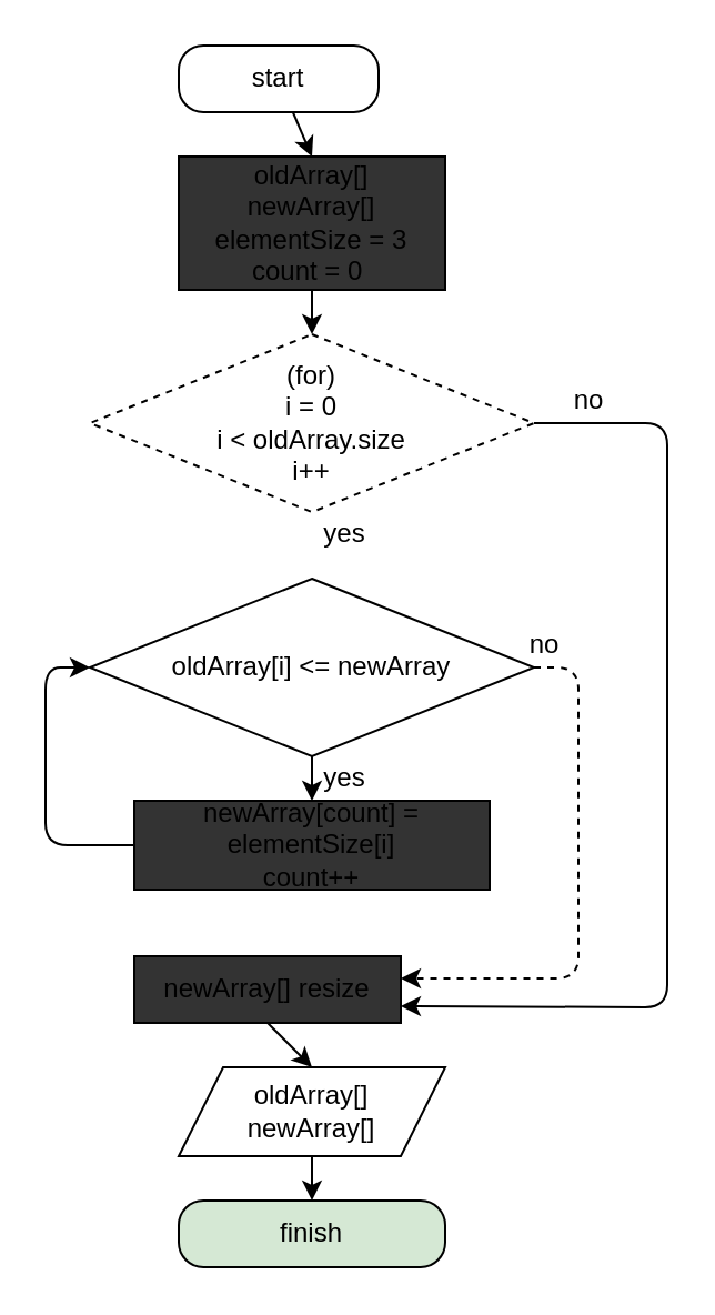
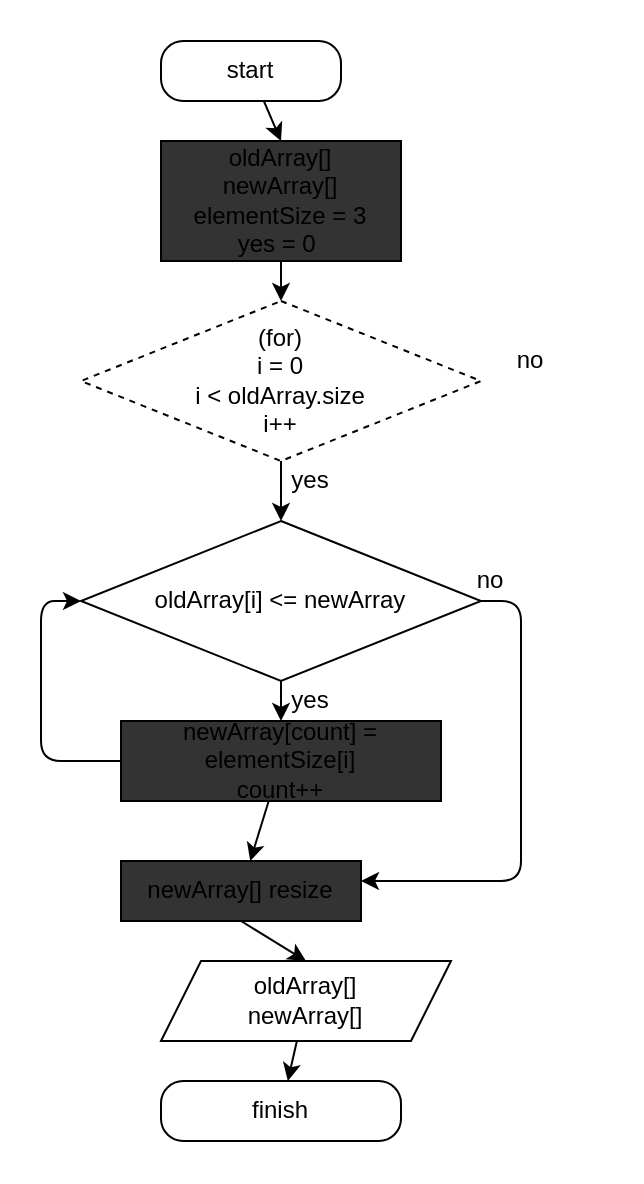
- <mxCell id="19" value="&lt;font style=&quot;font-size: 12px&quot;&gt;oldArray[]&lt;br&gt;newArray[]&lt;br&gt;elementSize = 3&lt;br&gt;count = 0&amp;nbsp;&lt;/font&gt;" style="rounded=0;whiteSpace=wrap;html=1;fontSize=10;fillColor=#333333;" vertex="1" parent="1"><mxGeometry x="80" y="70" width="120" height="60" as="geometry" /></mxCell>
+ <mxCell id="19" value="&lt;font style=&quot;font-size: 12px&quot;&gt;oldArray[]&lt;br&gt;newArray[]&lt;br&gt;elementSize = 3&lt;br&gt;yes = 0&amp;nbsp;&lt;/font&gt;" style="rounded=0;whiteSpace=wrap;html=1;fontSize=10;fillColor=#333333;" vertex="1" parent="1"><mxGeometry x="80" y="70" width="120" height="60" as="geometry" /></mxCell>
+ <mxCell id="5" value="" style="edgeStyle=none;html=1;fontSize=10;" edge="1" parent="1" source="7" target="13"><mxGeometry relative="1" as="geometry" /></mxCell>
- <mxCell id="6" style="edgeStyle=none;html=1;exitX=1;exitY=0.5;exitDx=0;exitDy=0;fontSize=10;entryX=1;entryY=0.75;entryDx=0;entryDy=0;" edge="1" parent="1" source="7" target="15"><mxGeometry relative="1" as="geometry"><mxPoint x="250" y="440" as="targetPoint" /><Array as="points"><mxPoint x="300" y="190" /><mxPoint x="300" y="453" /></Array></mxGeometry></mxCell>
- <mxCell id="12" style="edgeStyle=none;html=1;exitX=1;exitY=0.5;exitDx=0;exitDy=0;entryX=1;entryY=0.333;entryDx=0;entryDy=0;fontSize=12;entryPerimeter=0;dashed=1;" edge="1" parent="1" source="13" target="15"><mxGeometry relative="1" as="geometry"><Array as="points"><mxPoint x="260" y="300" /><mxPoint x="260" y="440" /></Array></mxGeometry></mxCell>
+ <mxCell id="12" style="edgeStyle=none;html=1;exitX=1;exitY=0.5;exitDx=0;exitDy=0;entryX=1;entryY=0.333;entryDx=0;entryDy=0;fontSize=12;entryPerimeter=0;" edge="1" parent="1" source="13" target="15"><mxGeometry relative="1" as="geometry"><Array as="points"><mxPoint x="260" y="300" /><mxPoint x="260" y="440" /></Array></mxGeometry></mxCell>
+ <mxCell id="16" value="" style="edgeStyle=none;html=1;fontSize=10;" edge="1" parent="1" source="18" target="15"><mxGeometry relative="1" as="geometry" /></mxCell>
- <mxCell id="9" value="&lt;font style=&quot;font-size: 12px&quot;&gt;oldArray[]&lt;br&gt;newArray[]&lt;/font&gt;" style="shape=parallelogram;perimeter=parallelogramPerimeter;whiteSpace=wrap;html=1;fixedSize=1;fontSize=10;" vertex="1" parent="1"><mxGeometry x="80" y="480" width="120" height="40" as="geometry" /></mxCell>
+ <mxCell id="9" value="&lt;font style=&quot;font-size: 12px&quot;&gt;oldArray[]&lt;br&gt;newArray[]&lt;/font&gt;" style="shape=parallelogram;perimeter=parallelogramPerimeter;whiteSpace=wrap;html=1;fixedSize=1;fontSize=10;" vertex="1" parent="1"><mxGeometry x="80" y="480" width="145" height="40" as="geometry" /></mxCell>
- <mxCell id="10" value="finish" style="rounded=1;whiteSpace=wrap;html=1;arcSize=37;fillColor=#d5e8d4;" vertex="1" parent="1"><mxGeometry x="80" y="540" width="120" height="30" as="geometry" /></mxCell>
+ <mxCell id="10" value="finish" style="rounded=1;whiteSpace=wrap;html=1;arcSize=37;" vertex="1" parent="1"><mxGeometry x="80" y="540" width="120" height="30" as="geometry" /></mxCell>
